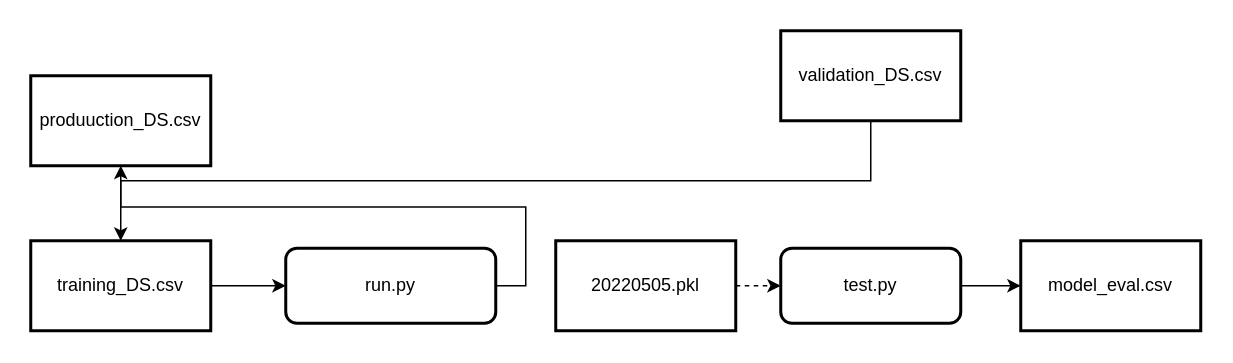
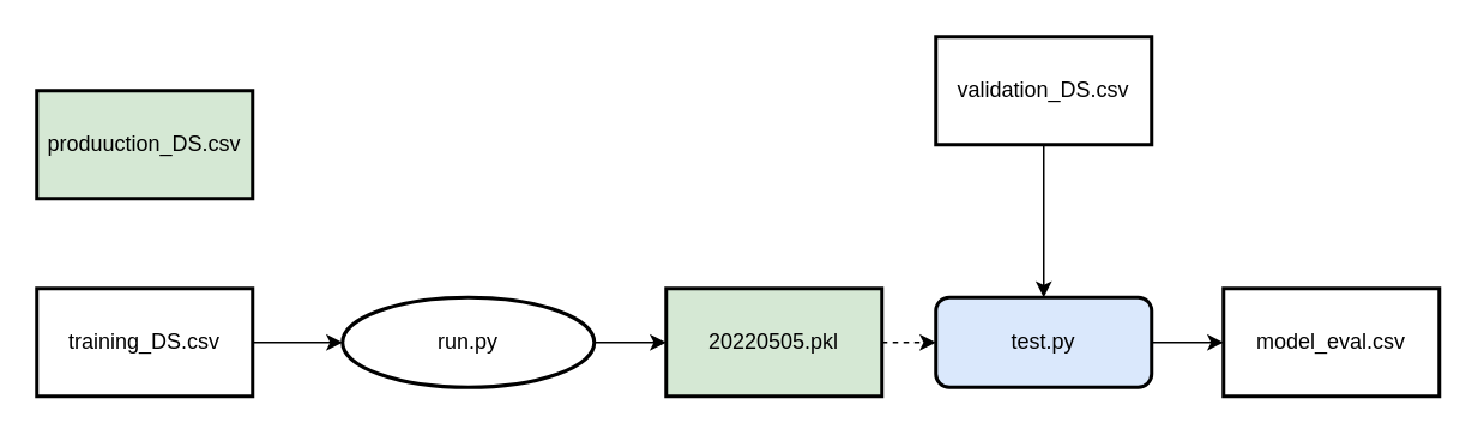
- <mxCell id="13" value="produuction_DS.csv" style="rounded=0;whiteSpace=wrap;html=1;strokeWidth=2;" vertex="1" parent="1"><mxGeometry x="20" y="50" width="120" height="60" as="geometry" /></mxCell>
+ <mxCell id="13" value="produuction_DS.csv" style="rounded=0;whiteSpace=wrap;html=1;strokeWidth=2;fillColor=#d5e8d4;" vertex="1" parent="1"><mxGeometry x="20" y="50" width="120" height="60" as="geometry" /></mxCell>
- <mxCell id="10" style="edgeStyle=orthogonalEdgeStyle;rounded=0;orthogonalLoop=1;jettySize=auto;html=1;exitX=0.5;exitY=1;exitDx=0;exitDy=0;" parent="1" source="11" target="3" edge="1"><mxGeometry relative="1" as="geometry" /></mxCell>
+ <mxCell id="10" style="edgeStyle=orthogonalEdgeStyle;rounded=0;orthogonalLoop=1;jettySize=auto;html=1;exitX=0.5;exitY=1;exitDx=0;exitDy=0;entryX=0.5;entryY=0;entryDx=0;entryDy=0;" parent="1" source="11" target="9" edge="1"><mxGeometry relative="1" as="geometry" /></mxCell>
- <mxCell id="4" style="edgeStyle=orthogonalEdgeStyle;rounded=0;orthogonalLoop=1;jettySize=auto;html=1;exitX=1;exitY=0.5;exitDx=0;exitDy=0;" parent="1" source="5" target="13" edge="1"><mxGeometry relative="1" as="geometry" /></mxCell>
+ <mxCell id="4" style="edgeStyle=orthogonalEdgeStyle;rounded=0;orthogonalLoop=1;jettySize=auto;html=1;exitX=1;exitY=0.5;exitDx=0;exitDy=0;entryX=0;entryY=0.5;entryDx=0;entryDy=0;" parent="1" source="5" target="7" edge="1"><mxGeometry relative="1" as="geometry" /></mxCell>
- <mxCell id="5" value="run.py" style="rounded=1;whiteSpace=wrap;html=1;strokeWidth=2;" parent="1" vertex="1"><mxGeometry x="190" y="165" width="140" height="50" as="geometry" /></mxCell>
+ <mxCell id="5" value="run.py" style="ellipse;whiteSpace=wrap;html=1;strokeWidth=2;" parent="1" vertex="1"><mxGeometry x="190" y="165" width="140" height="50" as="geometry" /></mxCell>
- <mxCell id="7" value="20220505.pkl" style="rounded=0;whiteSpace=wrap;html=1;strokeWidth=2;" parent="1" vertex="1"><mxGeometry x="370" y="160" width="120" height="60" as="geometry" /></mxCell>
+ <mxCell id="7" value="20220505.pkl" style="rounded=0;whiteSpace=wrap;html=1;strokeWidth=2;fillColor=#d5e8d4;" parent="1" vertex="1"><mxGeometry x="370" y="160" width="120" height="60" as="geometry" /></mxCell>
- <mxCell id="9" value="test.py" style="rounded=1;whiteSpace=wrap;html=1;strokeWidth=2;" parent="1" vertex="1"><mxGeometry x="520" y="165" width="120" height="50" as="geometry" /></mxCell>
+ <mxCell id="9" value="test.py" style="rounded=1;whiteSpace=wrap;html=1;strokeWidth=2;fillColor=#dae8fc;" parent="1" vertex="1"><mxGeometry x="520" y="165" width="120" height="50" as="geometry" /></mxCell>
